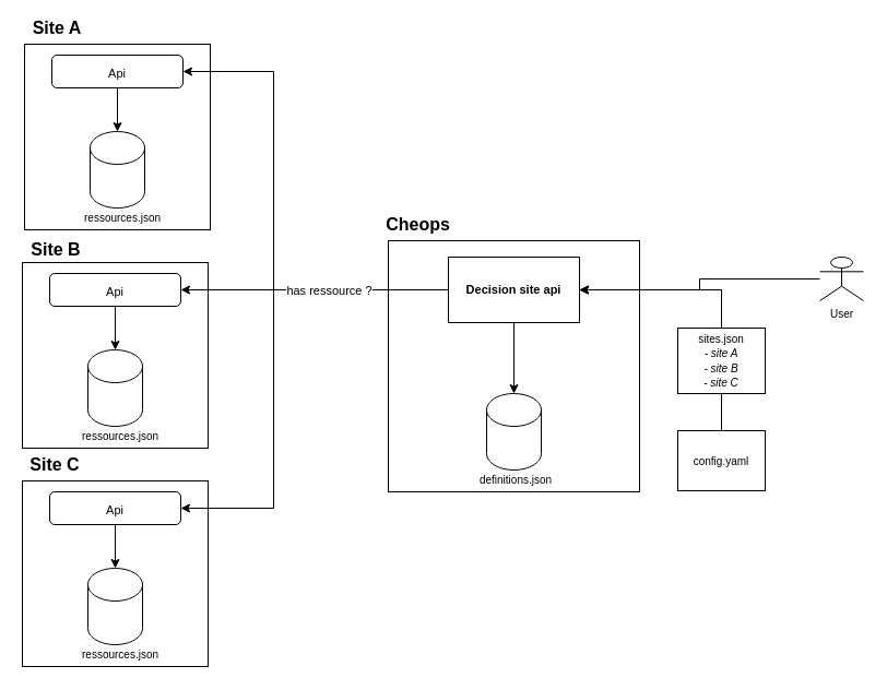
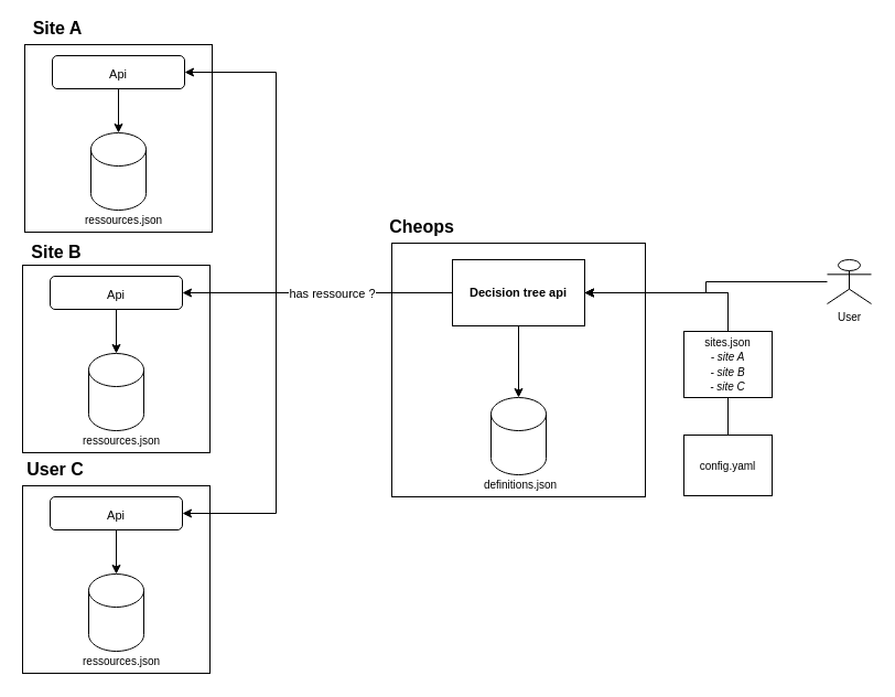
- <mxCell id="12" value="&lt;b&gt;Decision site api&lt;/b&gt;" style="rounded=0;whiteSpace=wrap;html=1;fontSize=11;" vertex="1" parent="1"><mxGeometry x="410" y="235" width="120" height="60" as="geometry" /></mxCell>
+ <mxCell id="12" value="&lt;b&gt;Decision tree api&lt;/b&gt;" style="rounded=0;whiteSpace=wrap;html=1;fontSize=11;" vertex="1" parent="1"><mxGeometry x="410" y="235" width="120" height="60" as="geometry" /></mxCell>
- <mxCell id="29" value="&lt;font size=&quot;1&quot; style=&quot;&quot;&gt;&lt;b style=&quot;font-size: 16px;&quot;&gt;Site C&lt;/b&gt;&lt;/font&gt;" style="text;html=1;strokeColor=none;fillColor=none;align=center;verticalAlign=middle;whiteSpace=wrap;rounded=0;" vertex="1" parent="1"><mxGeometry x="20" y="420" width="60" height="10" as="geometry" /></mxCell>
+ <mxCell id="29" value="&lt;font size=&quot;1&quot; style=&quot;&quot;&gt;&lt;b style=&quot;font-size: 16px;&quot;&gt;User C&lt;/b&gt;&lt;/font&gt;" style="text;html=1;strokeColor=none;fillColor=none;align=center;verticalAlign=middle;whiteSpace=wrap;rounded=0;" vertex="1" parent="1"><mxGeometry x="20" y="420" width="60" height="10" as="geometry" /></mxCell>
